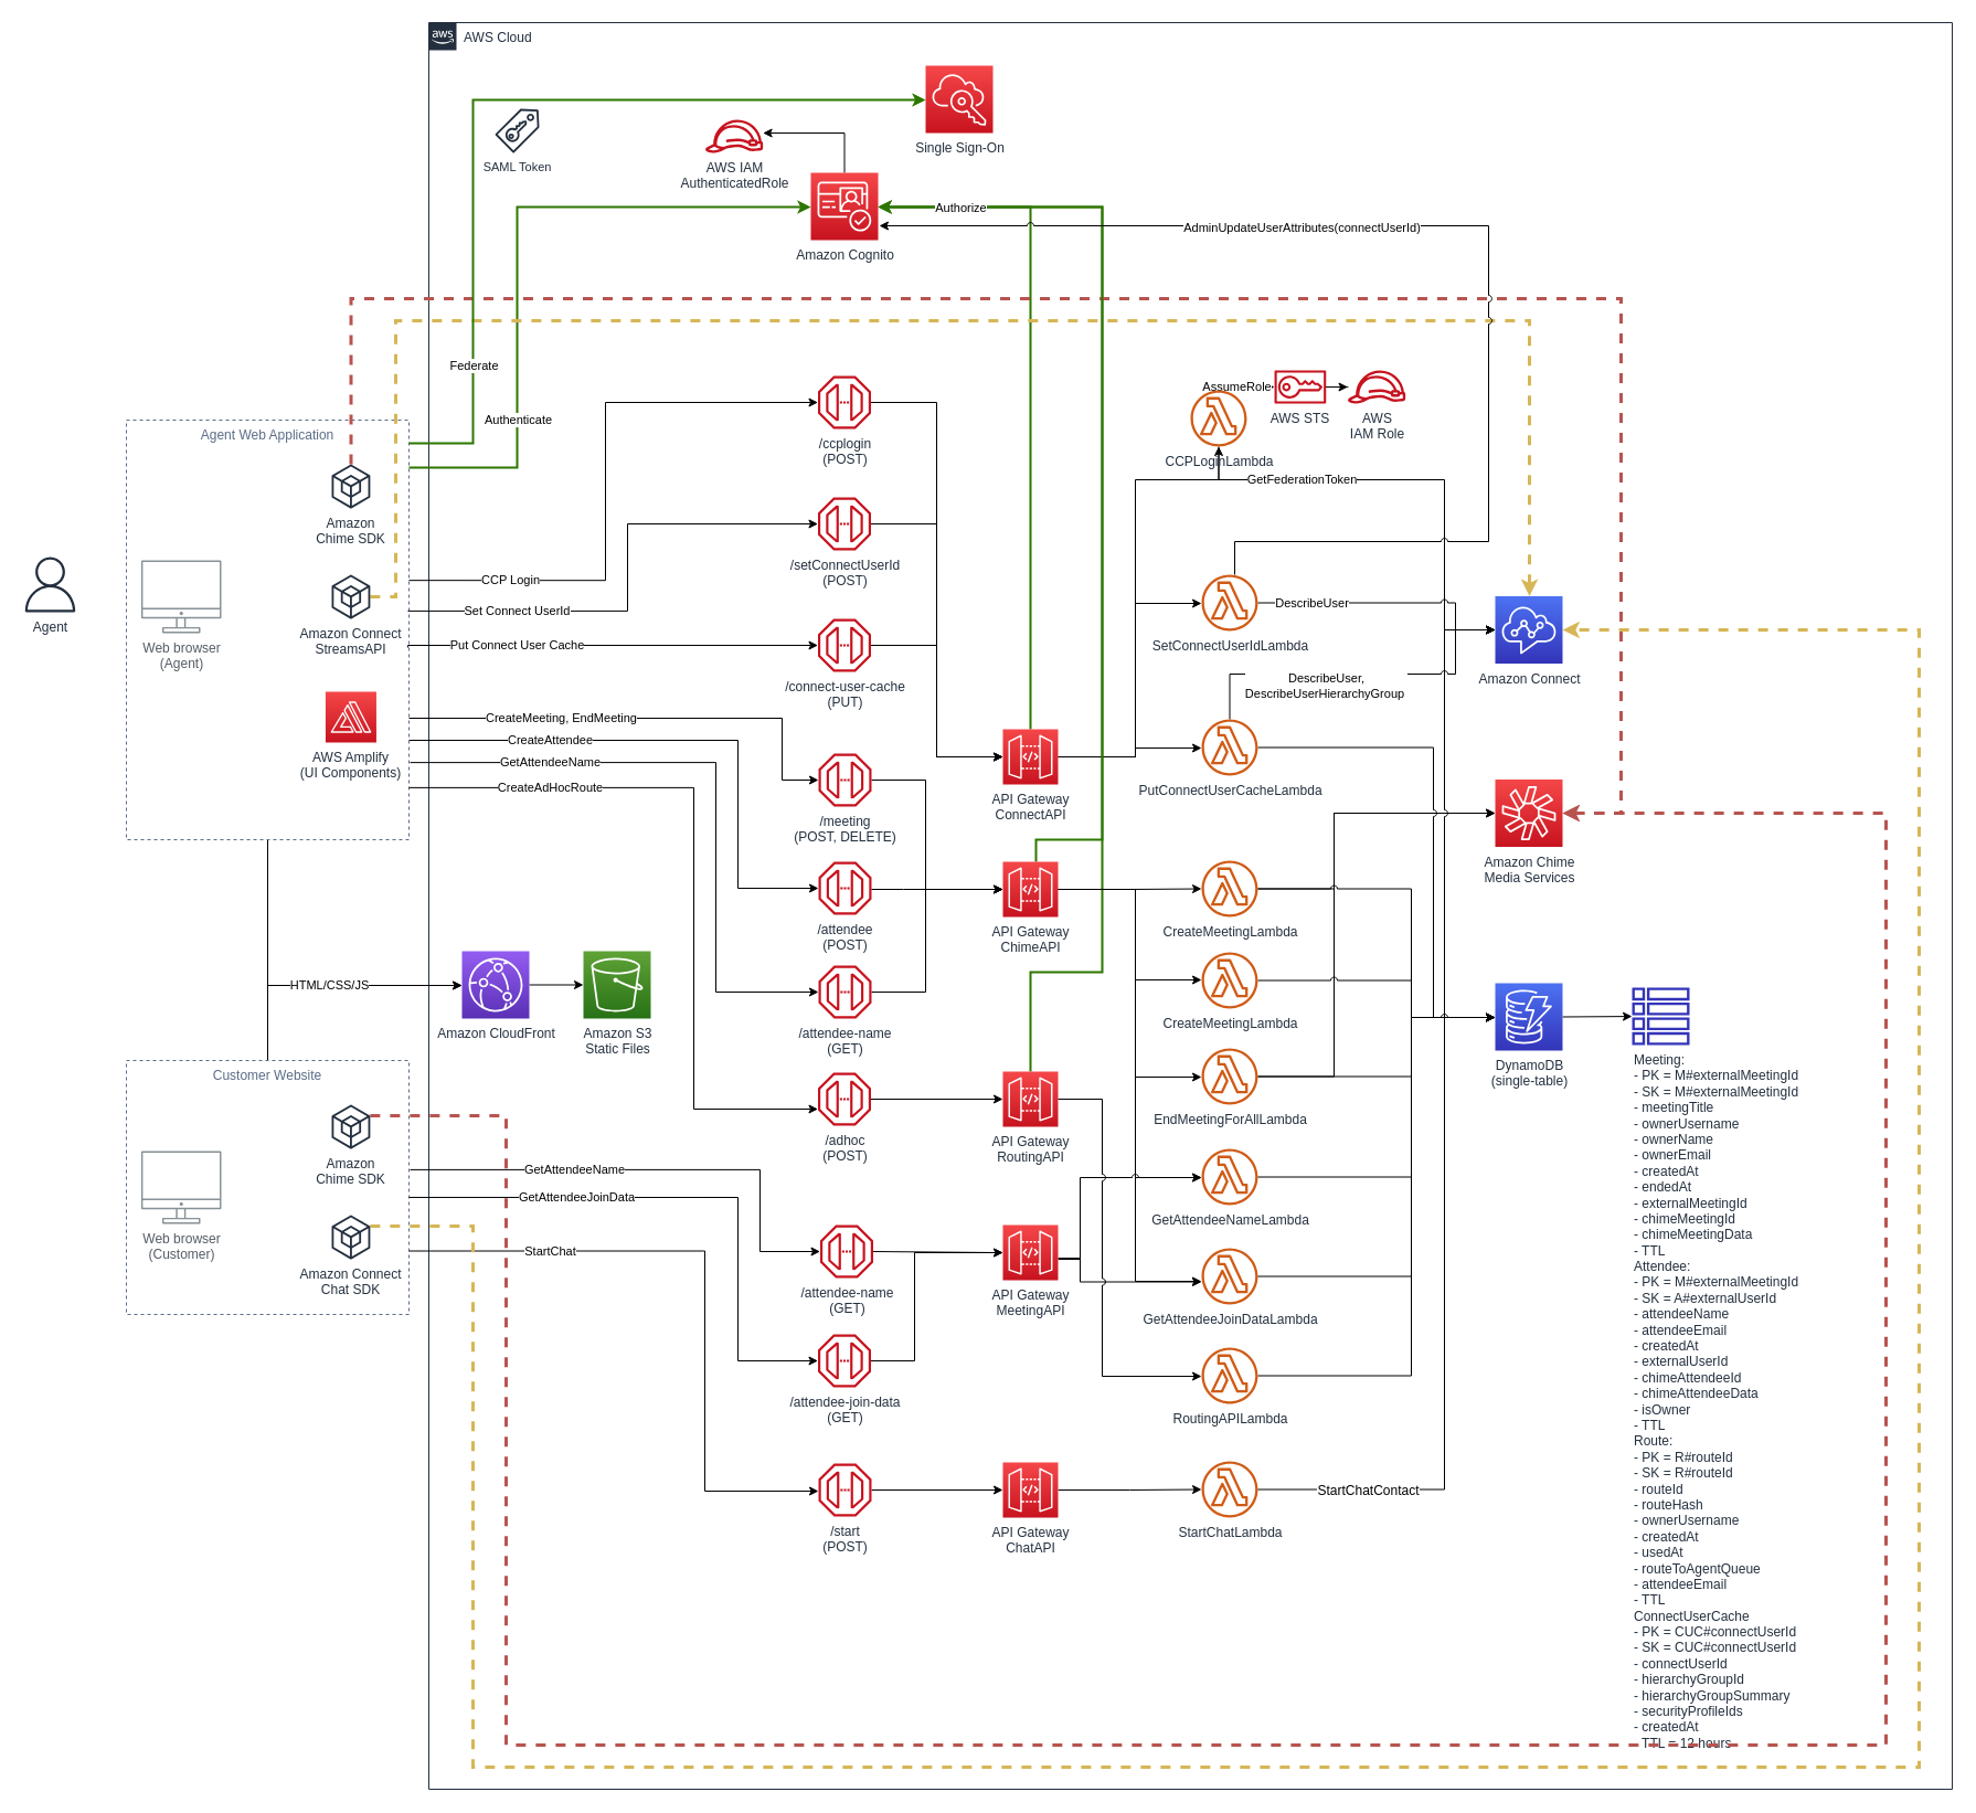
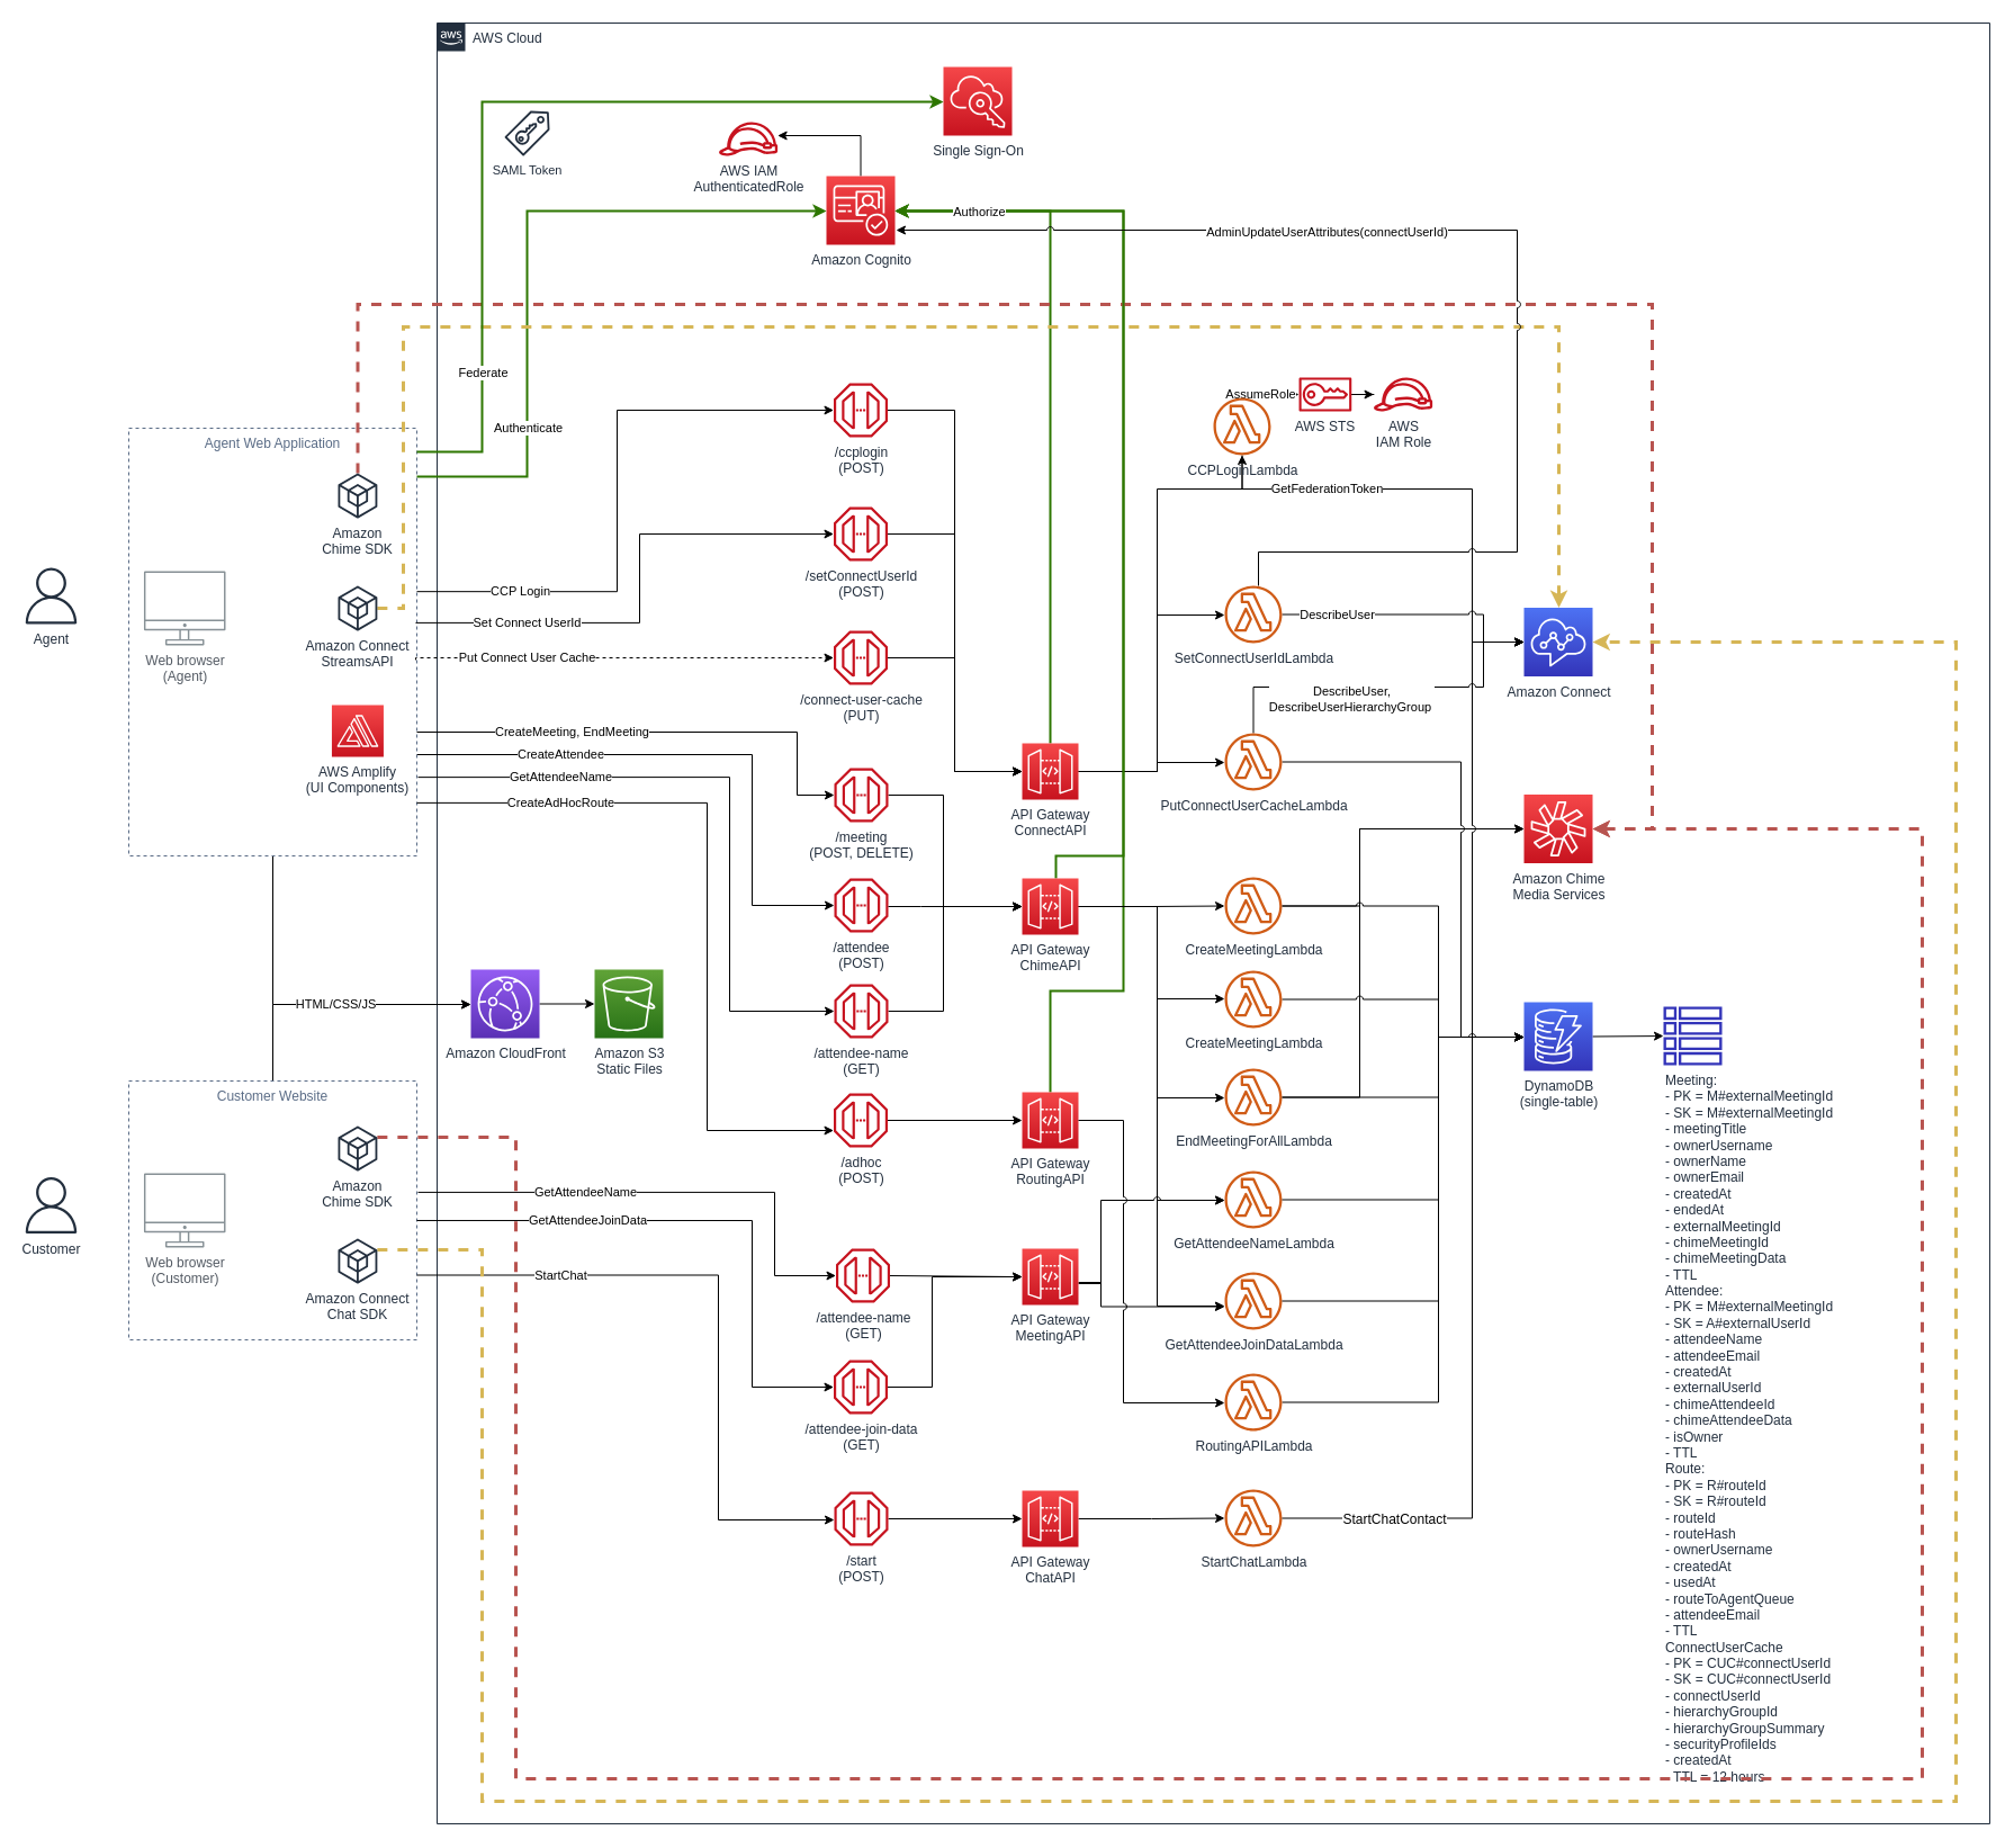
- <mxCell id="110" value="Put Connect User Cache" style="edgeStyle=orthogonalEdgeStyle;rounded=0;orthogonalLoop=1;jettySize=auto;html=1;exitX=0.996;exitY=0.542;exitDx=0;exitDy=0;exitPerimeter=0;" parent="1" source="13" target="109" edge="1"><mxGeometry x="-0.459" relative="1" as="geometry"><Array as="points"><mxPoint x="369" y="584" /></Array><mxPoint x="370.976" y="576.9" as="sourcePoint" /><mxPoint x="742.5" y="498" as="targetPoint" /><mxPoint as="offset" /></mxGeometry></mxCell>
+ <mxCell id="110" value="Put Connect User Cache" style="edgeStyle=orthogonalEdgeStyle;rounded=0;orthogonalLoop=1;jettySize=auto;html=1;exitX=0.996;exitY=0.542;exitDx=0;exitDy=0;exitPerimeter=0;dashed=1;" parent="1" source="13" target="109" edge="1"><mxGeometry x="-0.459" relative="1" as="geometry"><Array as="points"><mxPoint x="369" y="584" /></Array><mxPoint x="370.976" y="576.9" as="sourcePoint" /><mxPoint x="742.5" y="498" as="targetPoint" /><mxPoint as="offset" /></mxGeometry></mxCell>
+ <mxCell id="66" value="Customer" style="outlineConnect=0;fontColor=#232F3E;gradientColor=none;fillColor=#232F3E;strokeColor=none;dashed=0;verticalLabelPosition=bottom;verticalAlign=top;align=center;html=1;fontSize=12;fontStyle=0;aspect=fixed;pointerEvents=1;shape=mxgraph.aws4.user;" parent="1" vertex="1"><mxGeometry x="20" y="1045.5" width="50" height="50" as="geometry" /></mxCell>
